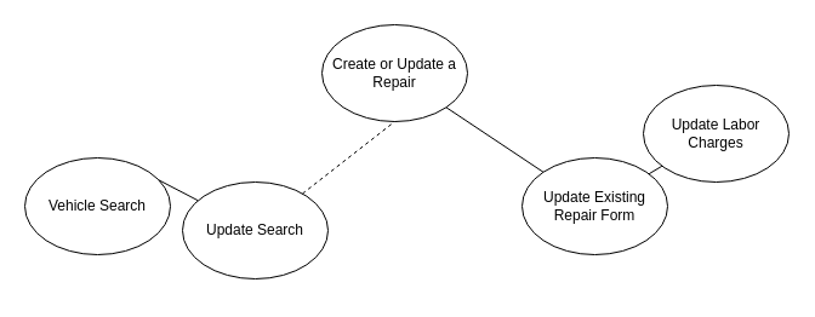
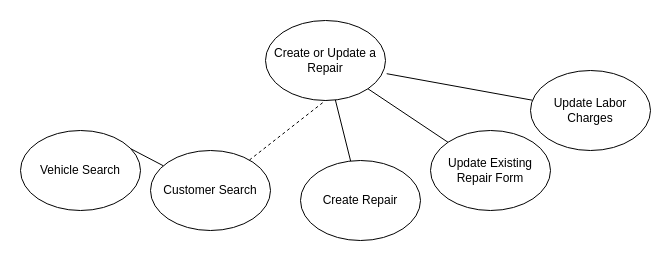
+ <mxCell id="8" value="" style="endArrow=none;html=1;rounded=0;" edge="1" parent="1" source="4" target="2"><mxGeometry width="50" height="50" relative="1" as="geometry"><mxPoint x="206.04" y="195.6" as="sourcePoint" /><mxPoint x="257.6" y="143.6" as="targetPoint" /></mxGeometry></mxCell>
- <mxCell id="10" value="" style="endArrow=none;html=1;rounded=0;" edge="1" parent="1" source="11" target="12"><mxGeometry width="50" height="50" relative="1" as="geometry"><mxPoint x="480" y="100" as="sourcePoint" /><mxPoint x="341.96" y="123.6" as="targetPoint" /></mxGeometry></mxCell>
+ <mxCell id="10" value="" style="endArrow=none;html=1;rounded=0;entryX=1.01;entryY=0.665;entryDx=0;entryDy=0;entryPerimeter=0;" edge="1" parent="1" source="11" target="2"><mxGeometry width="50" height="50" relative="1" as="geometry"><mxPoint x="480" y="100" as="sourcePoint" /><mxPoint x="341.96" y="123.6" as="targetPoint" /></mxGeometry></mxCell>
- <mxCell id="5" value="Update Search" style="ellipse;whiteSpace=wrap;html=1;" vertex="1" parent="1"><mxGeometry x="150" y="150" width="120" height="80" as="geometry" /></mxCell>
+ <mxCell id="5" value="Customer Search" style="ellipse;whiteSpace=wrap;html=1;" vertex="1" parent="1"><mxGeometry x="150" y="150" width="120" height="80" as="geometry" /></mxCell>
+ <mxCell id="4" value="Create Repair" style="ellipse;whiteSpace=wrap;html=1;" vertex="1" parent="1"><mxGeometry x="300" y="160" width="120" height="80" as="geometry" /></mxCell>
